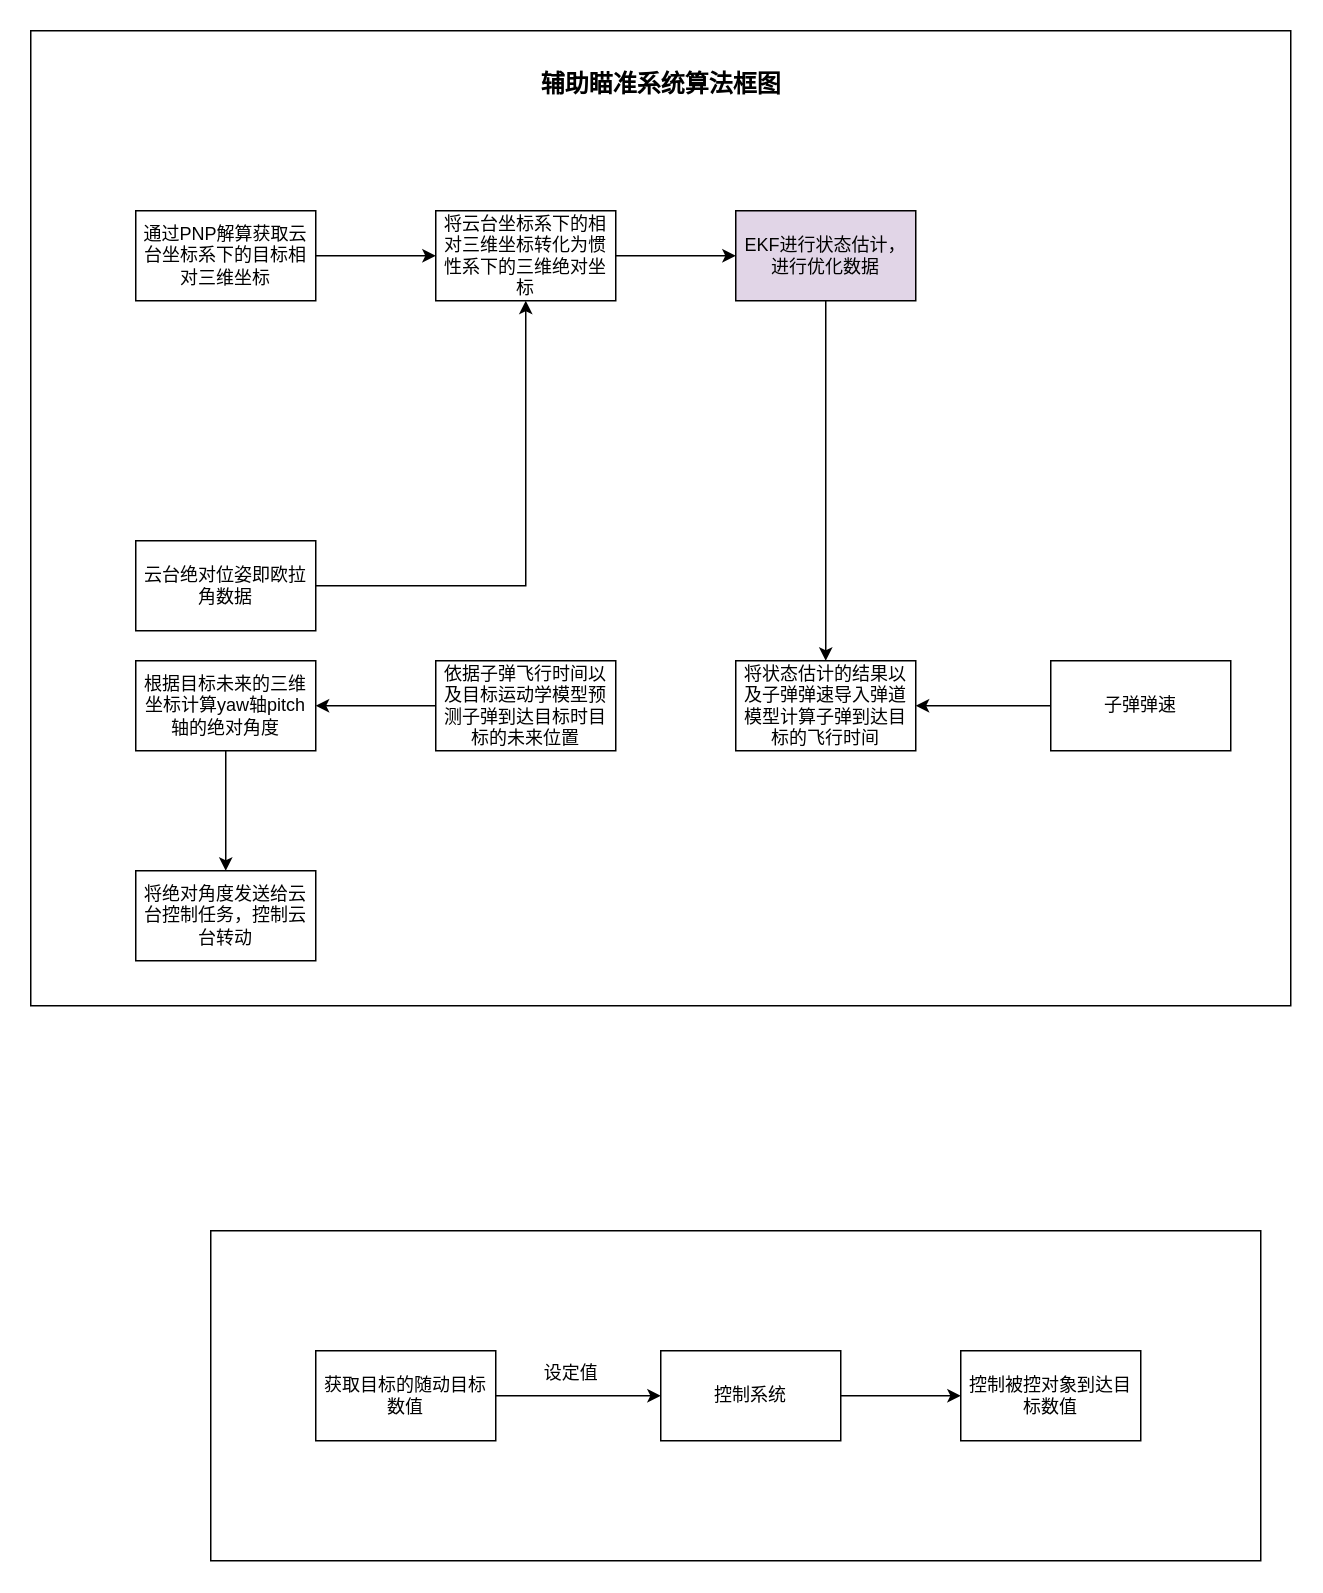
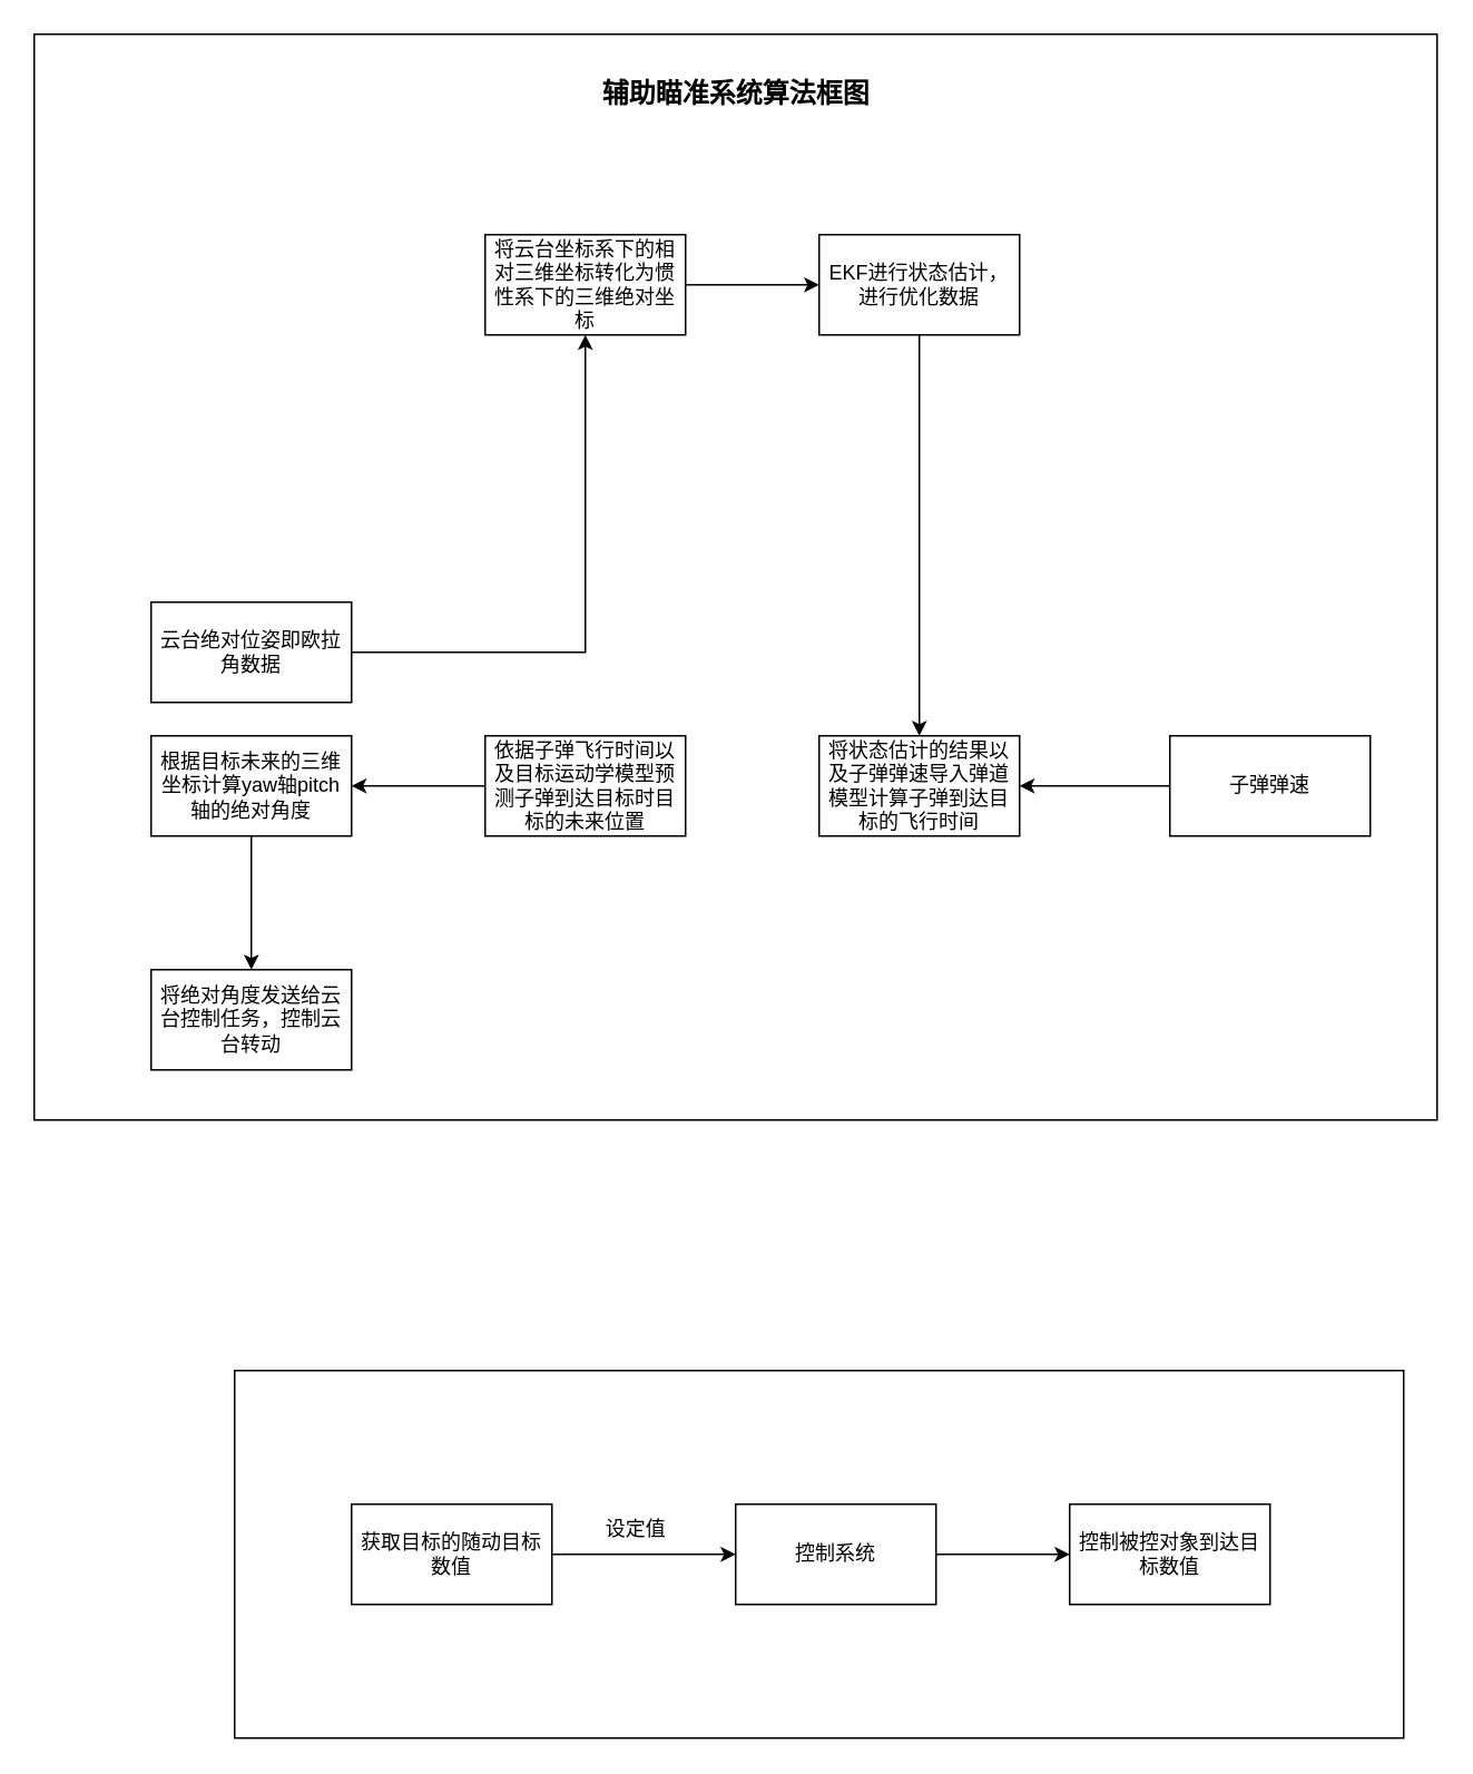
- <mxCell id="5" value="通过PNP解算获取云台坐标系下的目标相对三维坐标" style="rounded=0;whiteSpace=wrap;html=1;" vertex="1" parent="1"><mxGeometry x="90" y="140" width="120" height="60" as="geometry" /></mxCell>
- <mxCell id="4" value="" style="edgeStyle=orthogonalEdgeStyle;rounded=0;orthogonalLoop=1;jettySize=auto;html=1;" edge="1" parent="1" source="5" target="7"><mxGeometry relative="1" as="geometry" /></mxCell>
- <mxCell id="9" value="EKF进行状态估计，进行优化数据" style="whiteSpace=wrap;html=1;rounded=0;fillColor=#e1d5e7;" vertex="1" parent="1"><mxGeometry x="490" y="140" width="120" height="60" as="geometry" /></mxCell>
+ <mxCell id="9" value="EKF进行状态估计，进行优化数据" style="whiteSpace=wrap;html=1;rounded=0;" vertex="1" parent="1"><mxGeometry x="490" y="140" width="120" height="60" as="geometry" /></mxCell>
